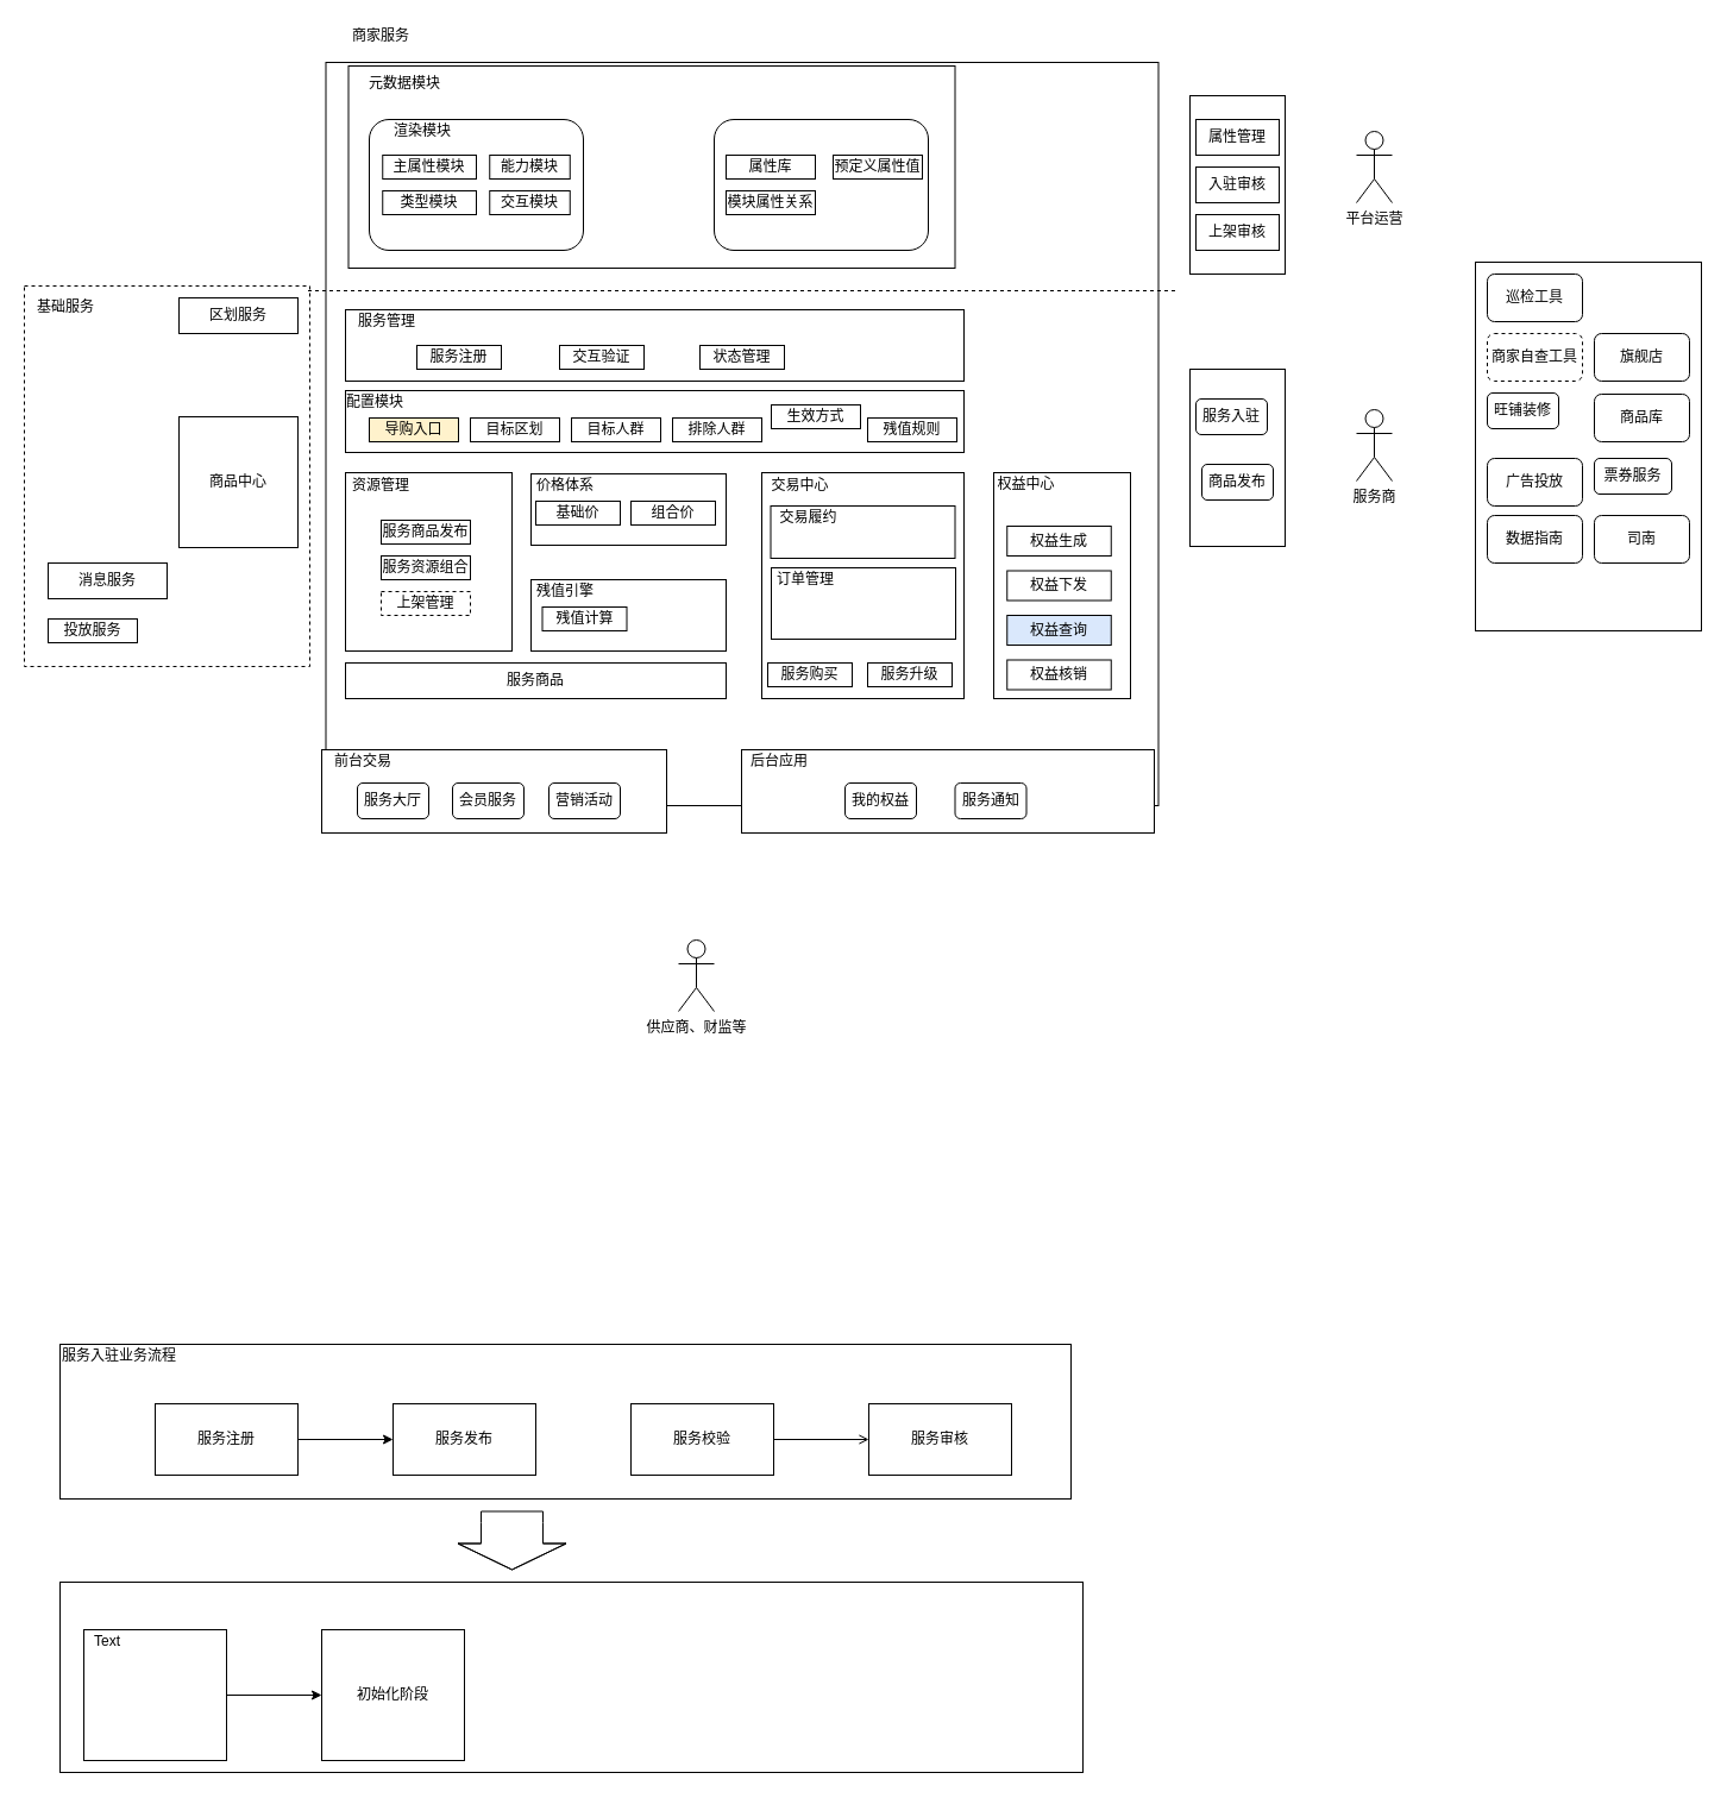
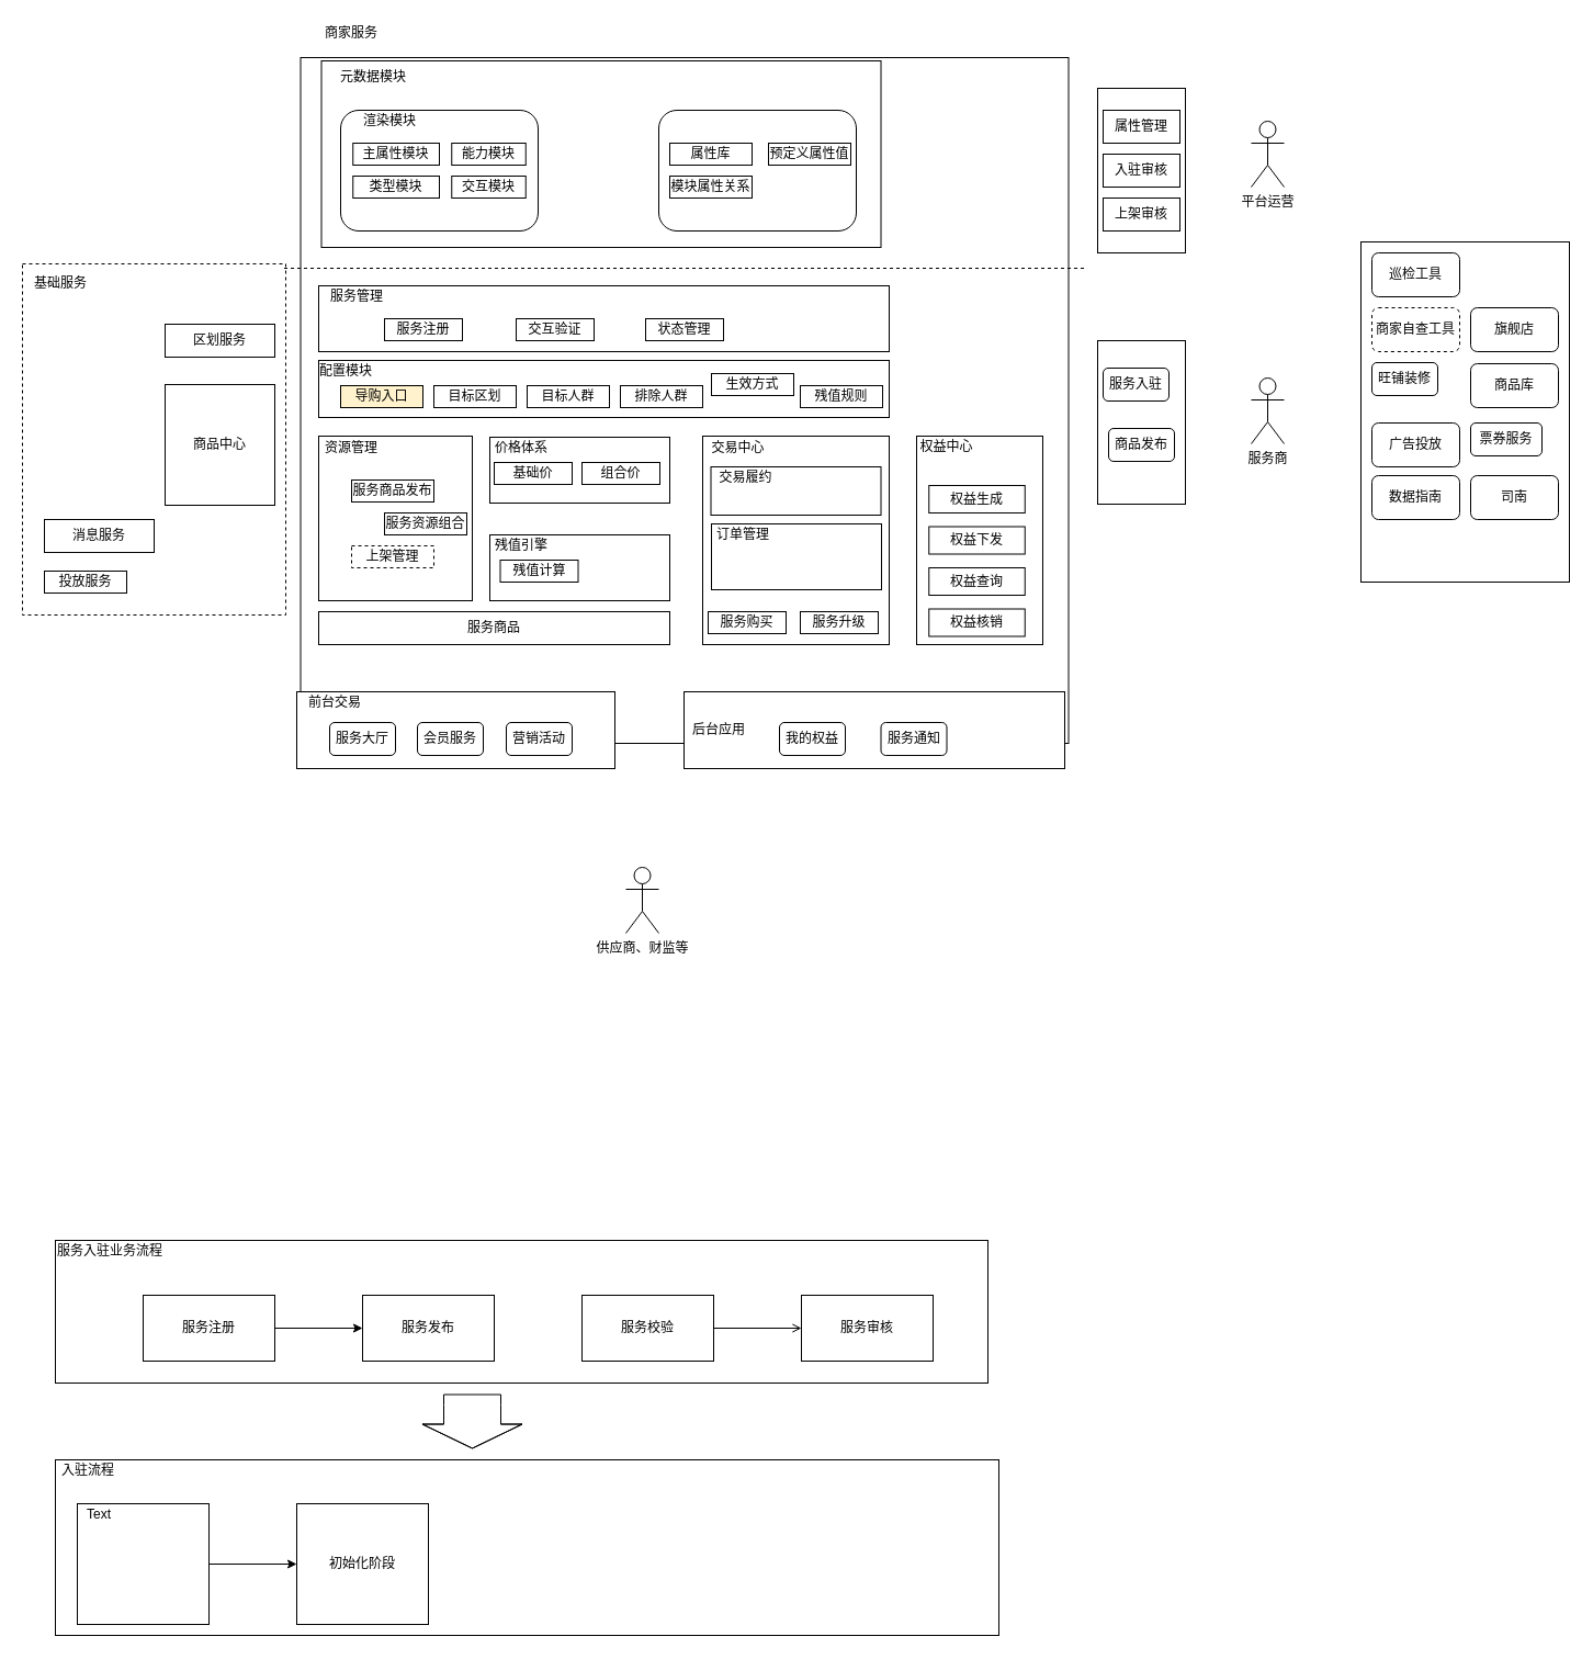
- <mxCell id="69" value="区划服务" style="rounded=0;whiteSpace=wrap;html=1;" parent="1" vertex="1"><mxGeometry x="150" y="250" width="100" height="30" as="geometry" /></mxCell>
+ <mxCell id="69" value="区划服务" style="rounded=0;whiteSpace=wrap;html=1;" parent="1" vertex="1"><mxGeometry x="150" y="295" width="100" height="30" as="geometry" /></mxCell>
- <mxCell id="31" value="服务资源组合" style="rounded=0;whiteSpace=wrap;html=1;" parent="1" vertex="1"><mxGeometry x="320" y="467" width="75" height="20" as="geometry" /></mxCell>
+ <mxCell id="31" value="服务资源组合" style="rounded=0;whiteSpace=wrap;html=1;" parent="1" vertex="1"><mxGeometry x="350" y="467" width="75" height="20" as="geometry" /></mxCell>
- <mxCell id="54" value="权益查询" style="rounded=0;whiteSpace=wrap;html=1;fillColor=#dae8fc;" parent="1" vertex="1"><mxGeometry x="846.25" y="517" width="87.5" height="25" as="geometry" /></mxCell>
+ <mxCell id="54" value="权益查询" style="rounded=0;whiteSpace=wrap;html=1;" parent="1" vertex="1"><mxGeometry x="846.25" y="517" width="87.5" height="25" as="geometry" /></mxCell>
- <mxCell id="64" value="后台应用" style="text;html=1;strokeColor=none;fillColor=none;align=center;verticalAlign=middle;whiteSpace=wrap;rounded=0;" parent="1" vertex="1"><mxGeometry x="630" y="630" width="50" height="20" as="geometry" /></mxCell>
+ <mxCell id="64" value="后台应用" style="text;html=1;strokeColor=none;fillColor=none;align=center;verticalAlign=middle;whiteSpace=wrap;rounded=0;" parent="1" vertex="1"><mxGeometry x="630" y="655" width="50" height="20" as="geometry" /></mxCell>
+ <mxCell id="106" value="入驻流程" style="text;html=1;strokeColor=none;fillColor=none;align=center;verticalAlign=middle;whiteSpace=wrap;rounded=0;" vertex="1" parent="1"><mxGeometry x="50" y="1330" width="60" height="20" as="geometry" /></mxCell>
